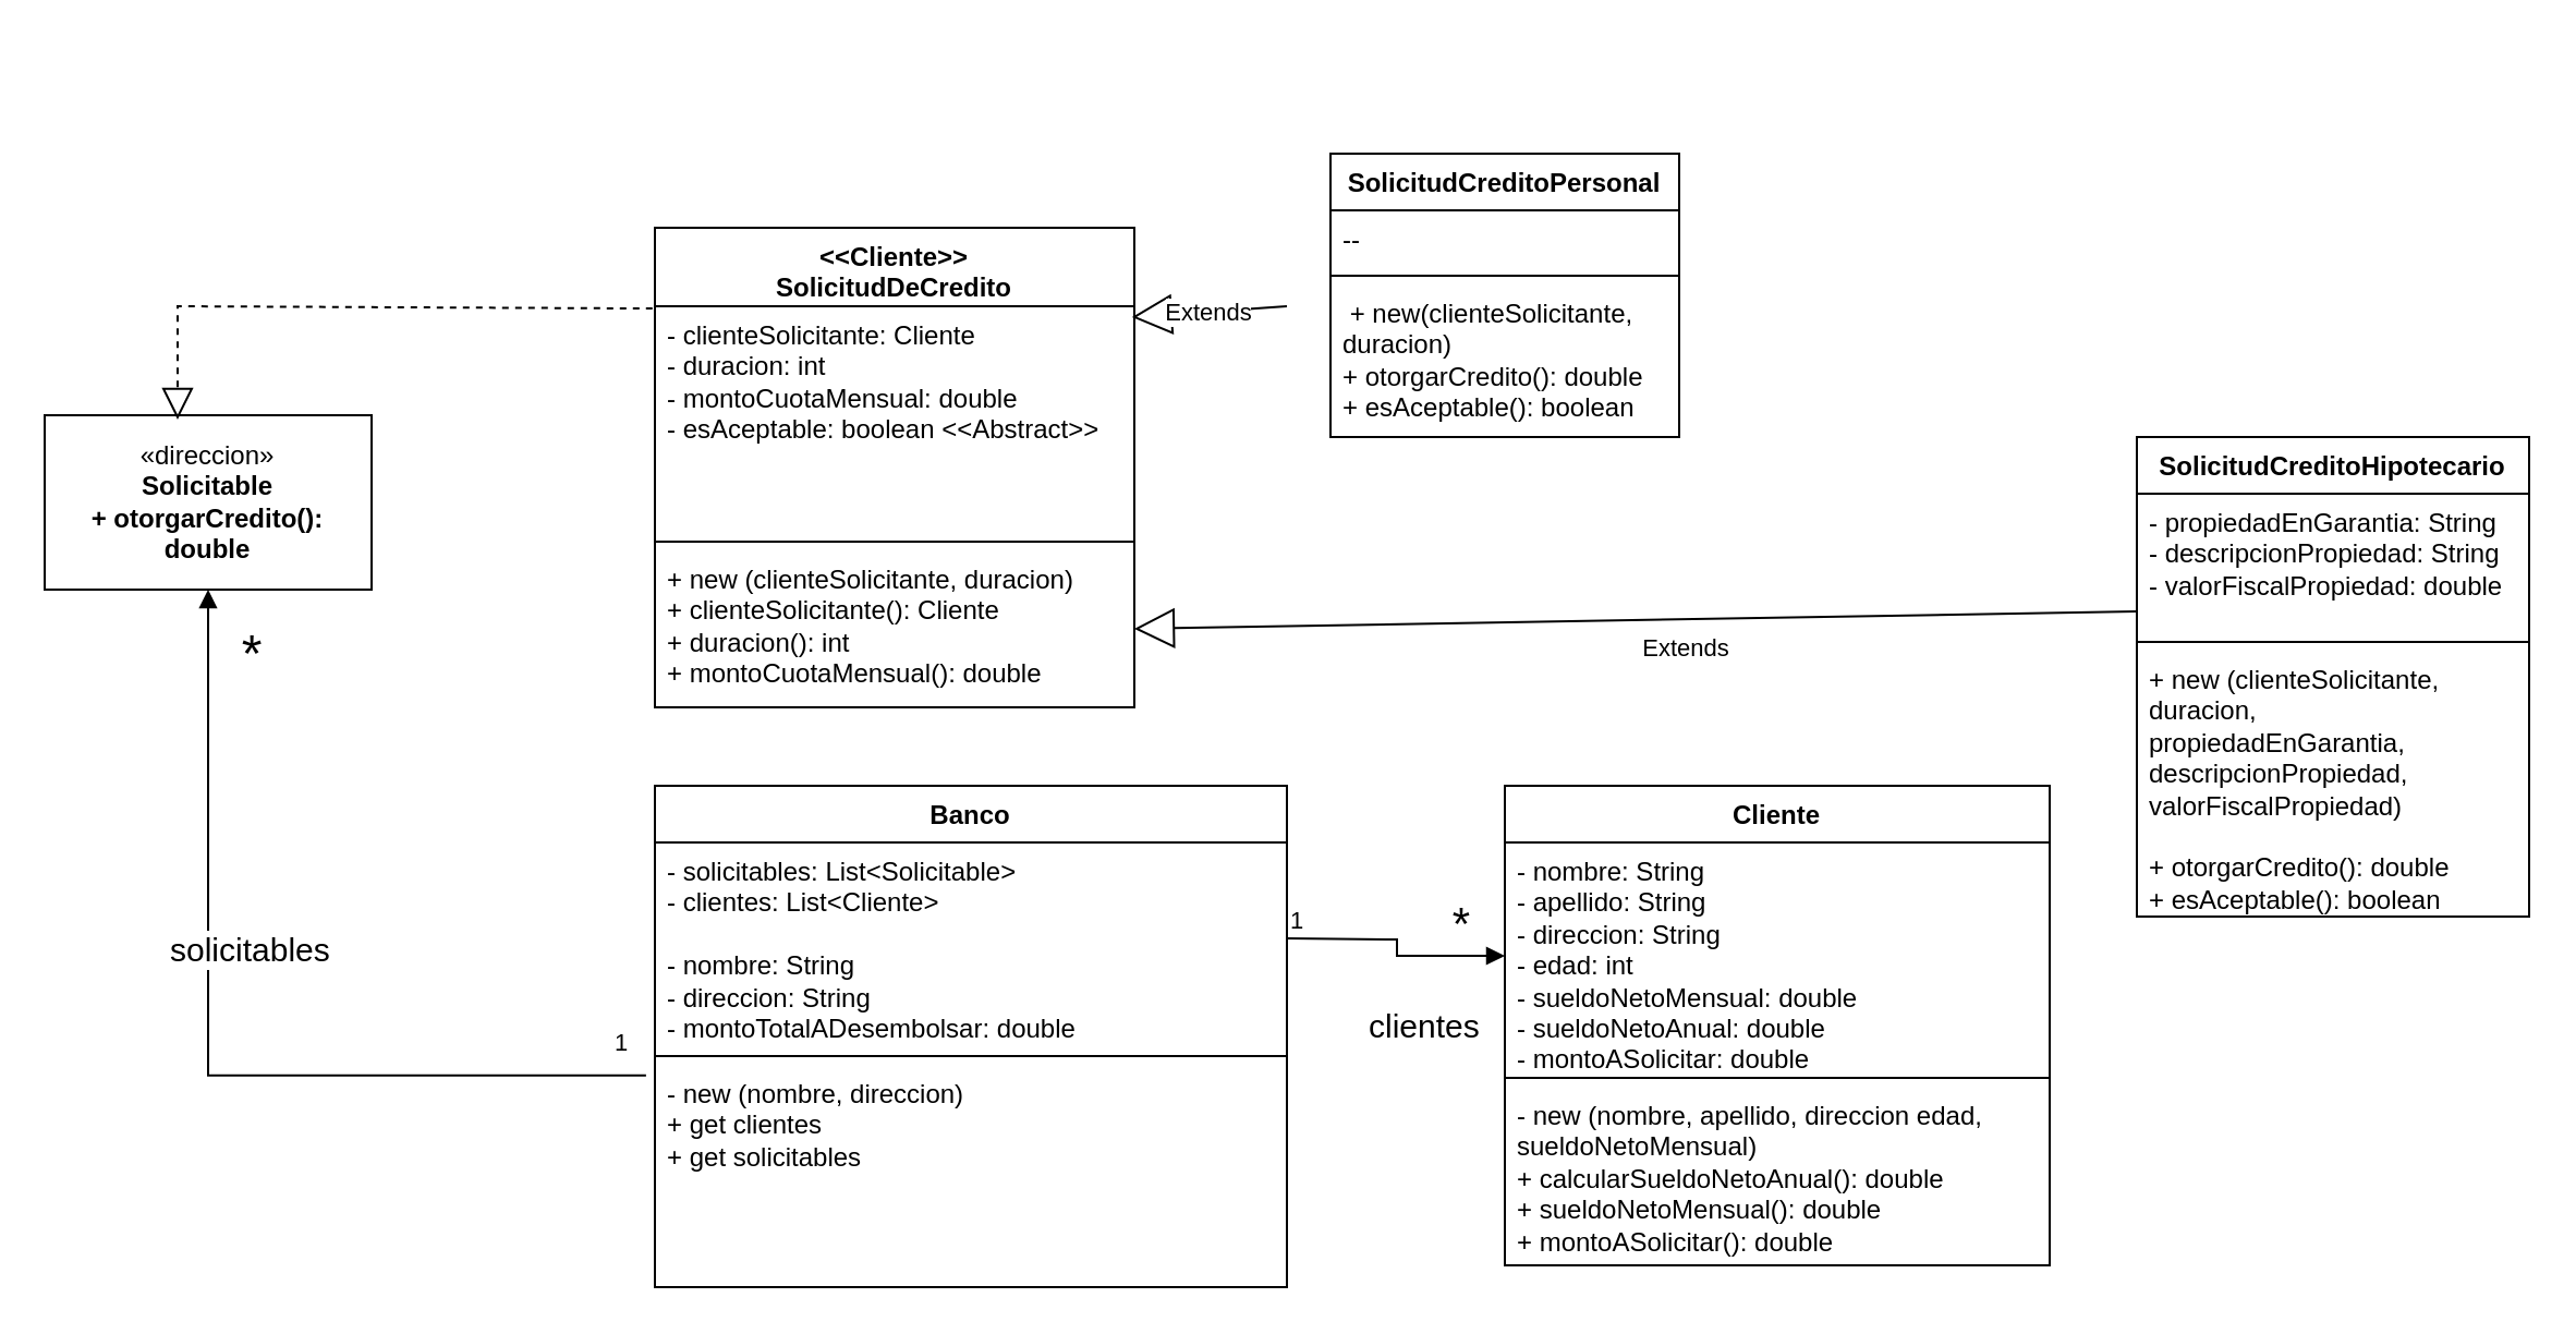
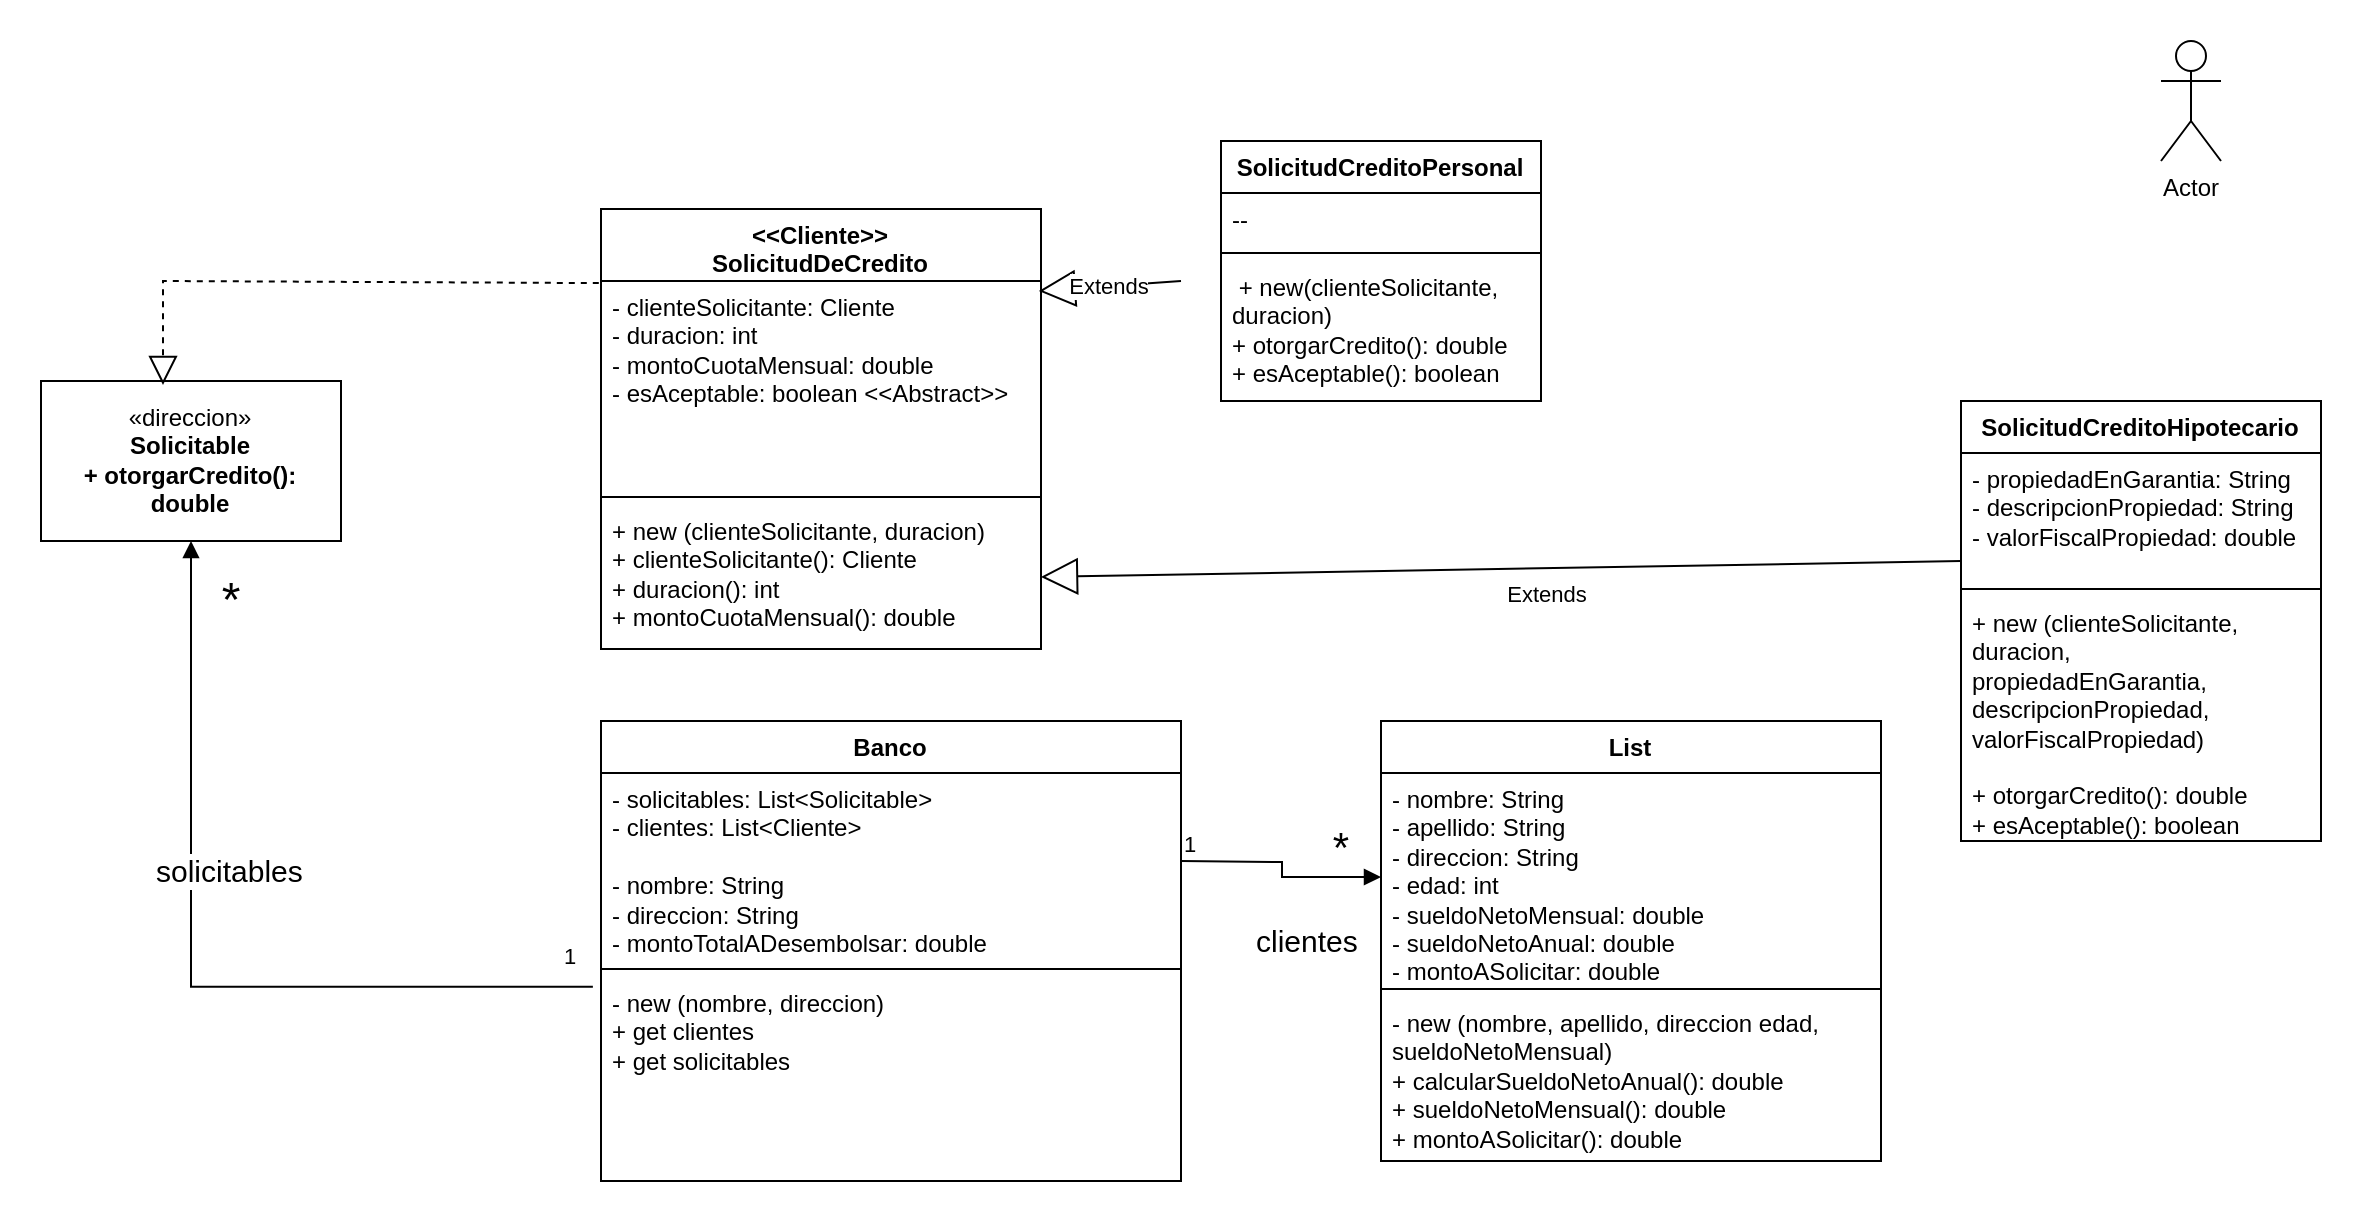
+ <mxCell id="27" value="Actor" style="shape=umlActor;verticalLabelPosition=bottom;verticalAlign=top;html=1;" parent="1" vertex="1"><mxGeometry x="1080" y="20" width="30" height="60" as="geometry" /></mxCell>
- <mxCell id="6" value="Cliente " style="swimlane;fontStyle=1;align=center;verticalAlign=top;childLayout=stackLayout;horizontal=1;startSize=26;horizontalStack=0;resizeParent=1;resizeParentMax=0;resizeLast=0;collapsible=1;marginBottom=0;whiteSpace=wrap;html=1;" parent="1" vertex="1"><mxGeometry x="690" y="360" width="250" height="220" as="geometry" /></mxCell>
+ <mxCell id="6" value="List " style="swimlane;fontStyle=1;align=center;verticalAlign=top;childLayout=stackLayout;horizontal=1;startSize=26;horizontalStack=0;resizeParent=1;resizeParentMax=0;resizeLast=0;collapsible=1;marginBottom=0;whiteSpace=wrap;html=1;" parent="1" vertex="1"><mxGeometry x="690" y="360" width="250" height="220" as="geometry" /></mxCell>
